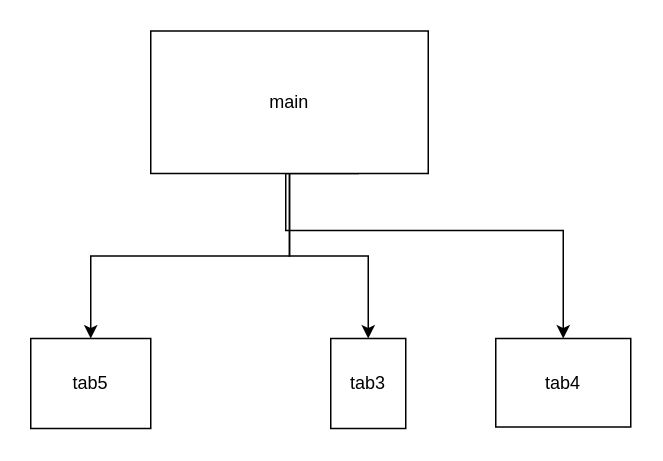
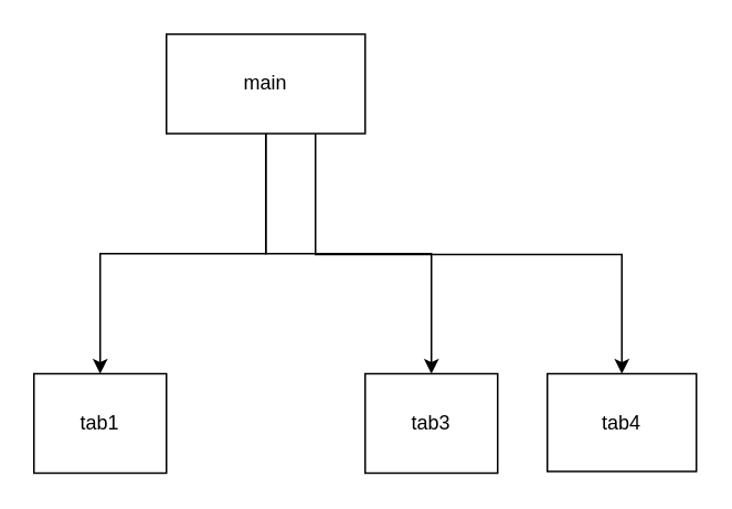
- <mxCell id="5" value="main" style="whiteSpace=wrap;html=1;align=center;treeFolding=1;treeMoving=1;newEdgeStyle={&quot;edgeStyle&quot;:&quot;elbowEdgeStyle&quot;,&quot;startArrow&quot;:&quot;none&quot;,&quot;endArrow&quot;:&quot;none&quot;};" vertex="1" parent="1"><mxGeometry x="100" y="20" width="185" height="95" as="geometry" /></mxCell>
+ <mxCell id="5" value="main" style="whiteSpace=wrap;html=1;align=center;treeFolding=1;treeMoving=1;newEdgeStyle={&quot;edgeStyle&quot;:&quot;elbowEdgeStyle&quot;,&quot;startArrow&quot;:&quot;none&quot;,&quot;endArrow&quot;:&quot;none&quot;};" vertex="1" parent="1"><mxGeometry x="100" y="20" width="120" height="60" as="geometry" /></mxCell>
- <mxCell id="8" value="tab5" style="whiteSpace=wrap;html=1;align=center;treeFolding=1;treeMoving=1;newEdgeStyle={&quot;edgeStyle&quot;:&quot;elbowEdgeStyle&quot;,&quot;startArrow&quot;:&quot;none&quot;,&quot;endArrow&quot;:&quot;none&quot;};" vertex="1" parent="1"><mxGeometry x="20" y="225" width="80" height="60" as="geometry" /></mxCell>
+ <mxCell id="8" value="tab1" style="whiteSpace=wrap;html=1;align=center;treeFolding=1;treeMoving=1;newEdgeStyle={&quot;edgeStyle&quot;:&quot;elbowEdgeStyle&quot;,&quot;startArrow&quot;:&quot;none&quot;,&quot;endArrow&quot;:&quot;none&quot;};" vertex="1" parent="1"><mxGeometry x="20" y="225" width="80" height="60" as="geometry" /></mxCell>
- <mxCell id="7" value="tab3" style="whiteSpace=wrap;html=1;align=center;treeFolding=1;treeMoving=1;newEdgeStyle={&quot;edgeStyle&quot;:&quot;elbowEdgeStyle&quot;,&quot;startArrow&quot;:&quot;none&quot;,&quot;endArrow&quot;:&quot;none&quot;};" vertex="1" parent="1"><mxGeometry x="220" y="225" width="50" height="60" as="geometry" /></mxCell>
+ <mxCell id="7" value="tab3" style="whiteSpace=wrap;html=1;align=center;treeFolding=1;treeMoving=1;newEdgeStyle={&quot;edgeStyle&quot;:&quot;elbowEdgeStyle&quot;,&quot;startArrow&quot;:&quot;none&quot;,&quot;endArrow&quot;:&quot;none&quot;};" vertex="1" parent="1"><mxGeometry x="220" y="225" width="80" height="60" as="geometry" /></mxCell>
